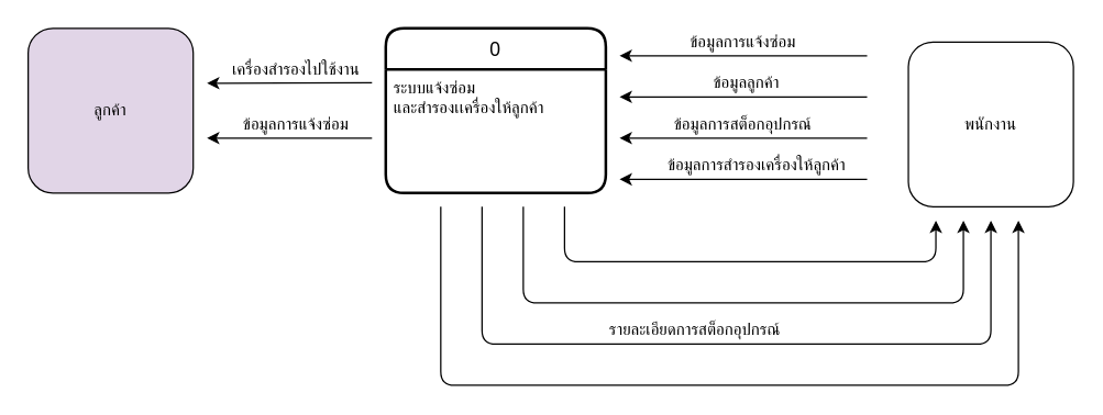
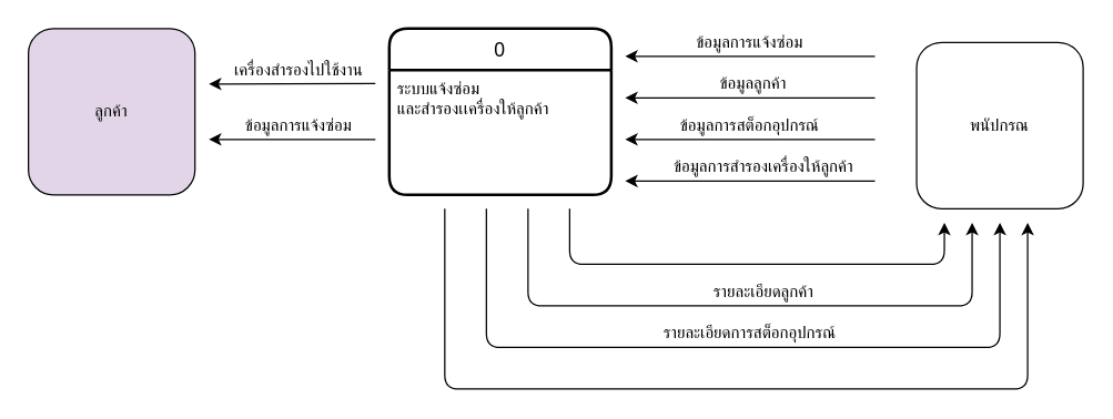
- <mxCell id="2" value="พนักงาน" style="rounded=1;whiteSpace=wrap;html=1;" vertex="1" parent="1"><mxGeometry x="660" y="30" width="120" height="120" as="geometry" /></mxCell>
+ <mxCell id="2" value="พนัปกรณ" style="rounded=1;whiteSpace=wrap;html=1;" vertex="1" parent="1"><mxGeometry x="660" y="30" width="120" height="120" as="geometry" /></mxCell>
+ <mxCell id="13" value="รายละเอียดลูกค้า" style="text;html=1;strokeColor=none;fillColor=none;align=center;verticalAlign=middle;whiteSpace=wrap;rounded=0;" vertex="1" parent="1"><mxGeometry x="475" y="200" width="150" height="20" as="geometry" /></mxCell>
- <mxCell id="15" value="รายละเอียดการสต็อกอุปกรณ์" style="text;html=1;strokeColor=none;fillColor=none;align=center;verticalAlign=middle;whiteSpace=wrap;rounded=0;" vertex="1" parent="1"><mxGeometry x="430" y="230" width="150" height="20" as="geometry" /></mxCell>
+ <mxCell id="15" value="รายละเอียดการสต็อกอุปกรณ์" style="text;html=1;strokeColor=none;fillColor=none;align=center;verticalAlign=middle;whiteSpace=wrap;rounded=0;" vertex="1" parent="1"><mxGeometry x="465" y="230" width="150" height="20" as="geometry" /></mxCell>
